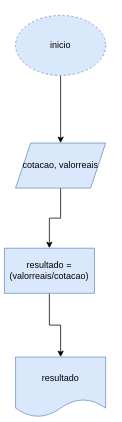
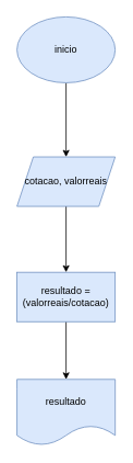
- <mxCell id="3" value="inicio" style="ellipse;whiteSpace=wrap;html=1;fillColor=#dae8fc;strokeColor=#6c8ebf;dashed=1;" vertex="1" parent="1"><mxGeometry x="20" y="20" width="120" height="80" as="geometry" /></mxCell>
+ <mxCell id="3" value="inicio" style="ellipse;whiteSpace=wrap;html=1;fillColor=#dae8fc;strokeColor=#6c8ebf;" vertex="1" parent="1"><mxGeometry x="20" y="20" width="120" height="80" as="geometry" /></mxCell>
- <mxCell id="7" value="resultado = (valorreais/cotacao)" style="whiteSpace=wrap;html=1;fillColor=#dae8fc;strokeColor=#6c8ebf;" vertex="1" parent="1"><mxGeometry x="5" y="330" width="120" height="60" as="geometry" /></mxCell>
+ <mxCell id="7" value="resultado = (valorreais/cotacao)" style="whiteSpace=wrap;html=1;fillColor=#dae8fc;strokeColor=#6c8ebf;" vertex="1" parent="1"><mxGeometry x="20" y="330" width="120" height="60" as="geometry" /></mxCell>
- <mxCell id="8" value="resultado" style="shape=document;whiteSpace=wrap;html=1;boundedLbl=1;fillColor=#dae8fc;strokeColor=#6c8ebf;" vertex="1" parent="1"><mxGeometry x="20" y="475" width="120" height="80" as="geometry" /></mxCell>
+ <mxCell id="8" value="resultado" style="shape=document;whiteSpace=wrap;html=1;boundedLbl=1;fillColor=#dae8fc;strokeColor=#6c8ebf;" vertex="1" parent="1"><mxGeometry x="20" y="460" width="120" height="80" as="geometry" /></mxCell>
